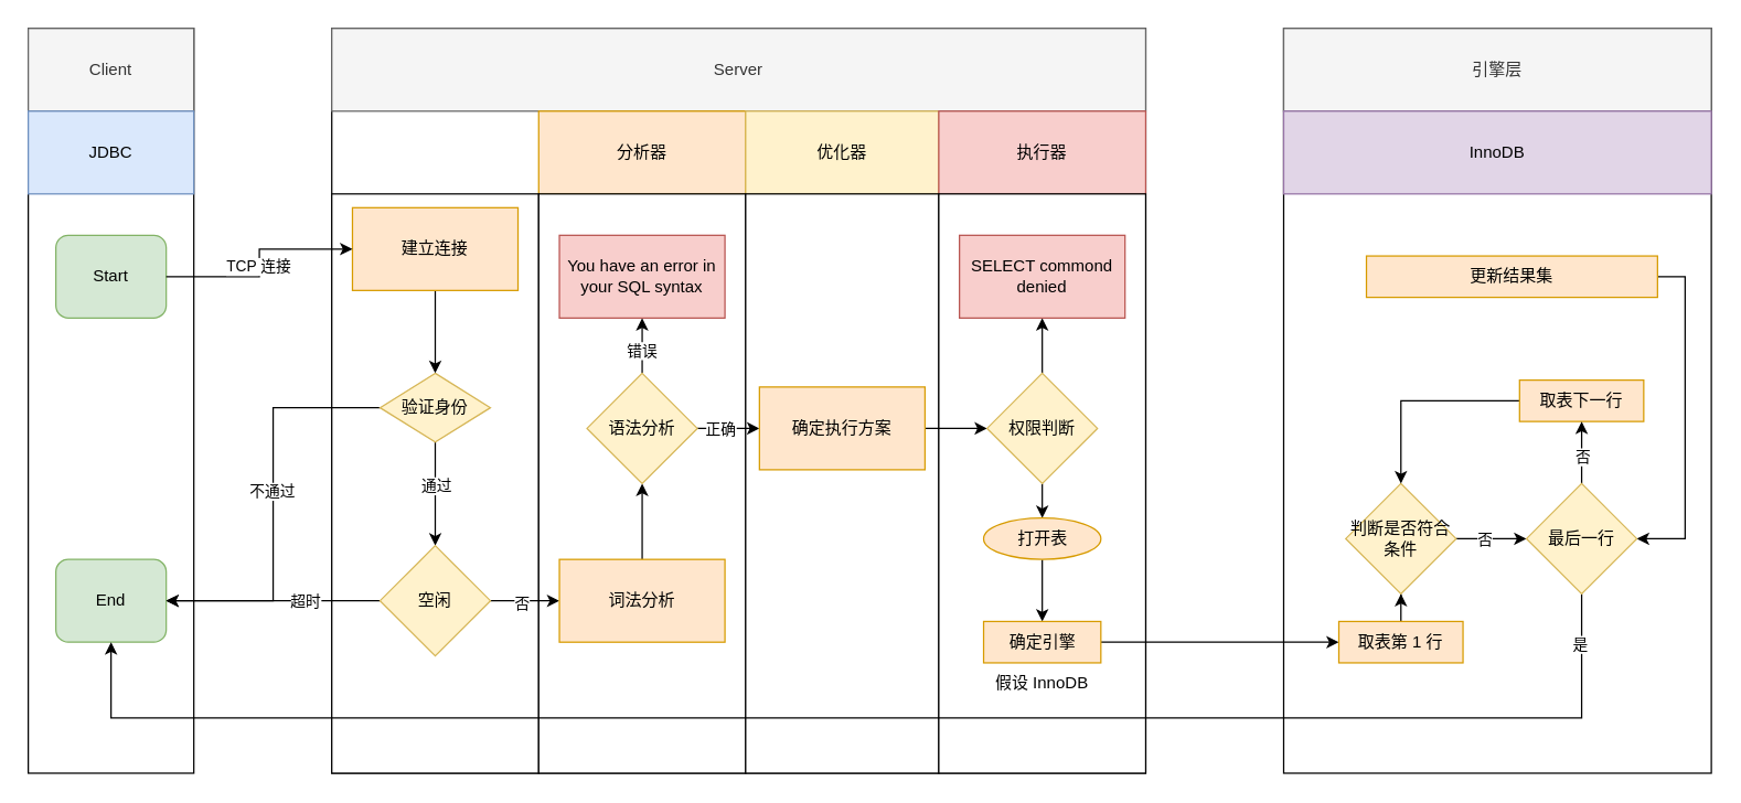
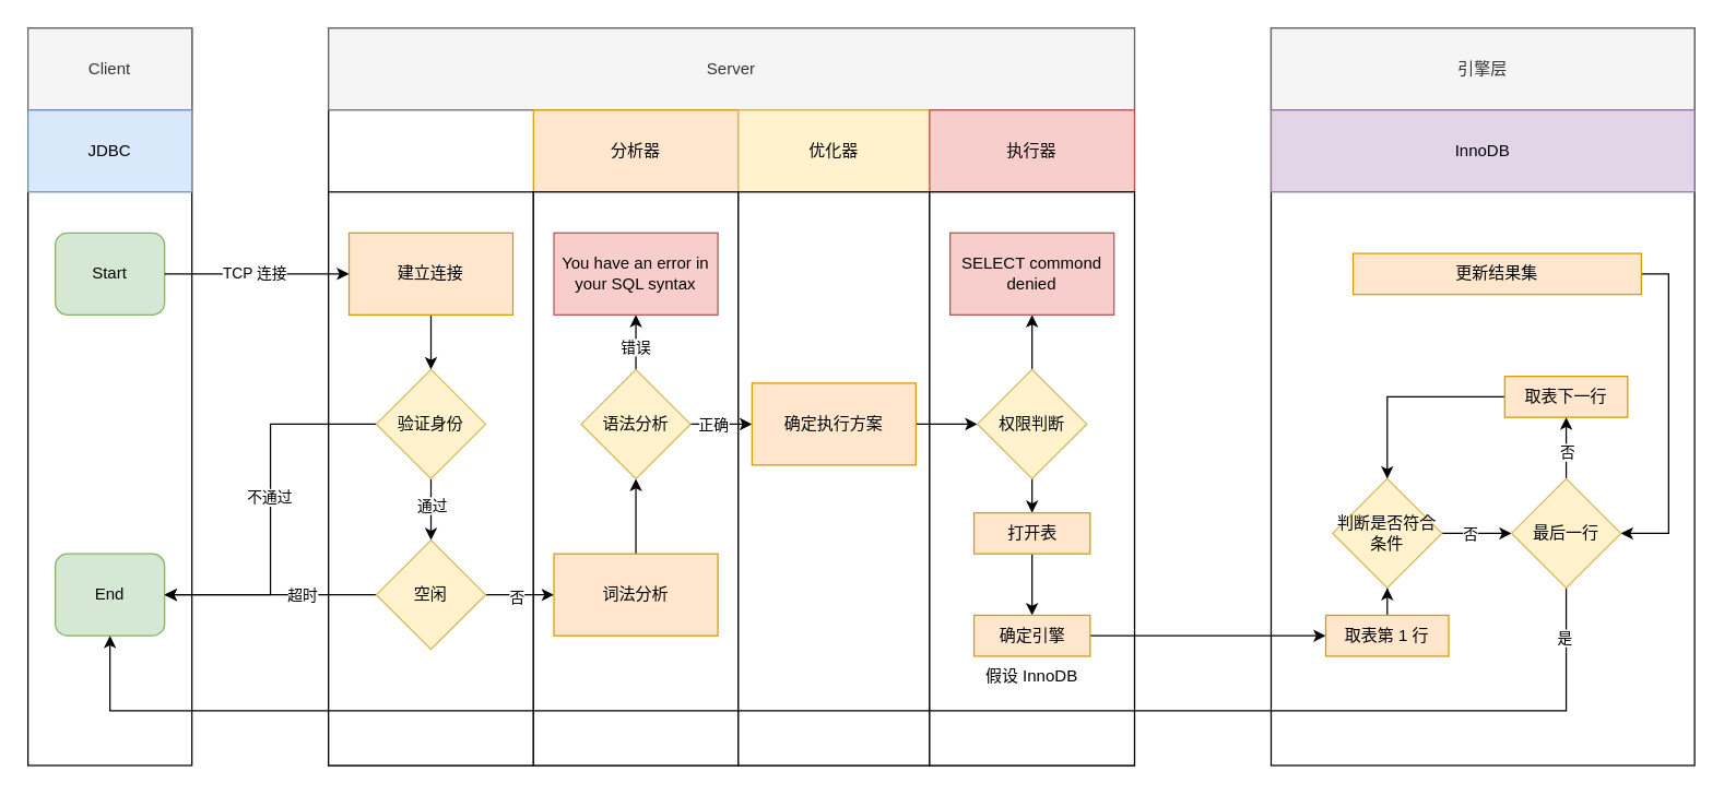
- <mxCell id="25" value="建立连接" style="whiteSpace=wrap;html=1;fillColor=#ffe6cc;strokeColor=#d79b00;" parent="1" vertex="1"><mxGeometry x="255" y="150" width="120" height="60" as="geometry" /></mxCell>
+ <mxCell id="25" value="建立连接" style="whiteSpace=wrap;html=1;fillColor=#ffe6cc;strokeColor=#d79b00;" parent="1" vertex="1"><mxGeometry x="255" y="170" width="120" height="60" as="geometry" /></mxCell>
- <mxCell id="23" value="验证身份" style="rhombus;whiteSpace=wrap;html=1;fillColor=#fff2cc;strokeColor=#d6b656;" parent="1" vertex="1"><mxGeometry x="275" y="270" width="80" height="50" as="geometry" /></mxCell>
+ <mxCell id="23" value="验证身份" style="rhombus;whiteSpace=wrap;html=1;fillColor=#fff2cc;strokeColor=#d6b656;" parent="1" vertex="1"><mxGeometry x="275" y="270" width="80" height="80" as="geometry" /></mxCell>
- <mxCell id="48" value="打开表" style="ellipse;whiteSpace=wrap;html=1;fillColor=#ffe6cc;strokeColor=#d79b00;" parent="1" vertex="1"><mxGeometry x="712.5" y="375" width="85" height="30" as="geometry" /></mxCell>
+ <mxCell id="48" value="打开表" style="whiteSpace=wrap;html=1;fillColor=#ffe6cc;strokeColor=#d79b00;" parent="1" vertex="1"><mxGeometry x="712.5" y="375" width="85" height="30" as="geometry" /></mxCell>
